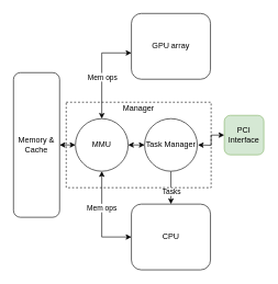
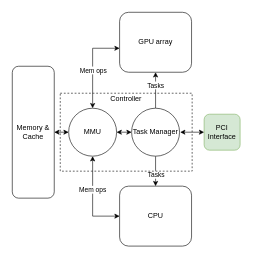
+ <mxCell id="6" style="edgeStyle=none;rounded=0;orthogonalLoop=1;jettySize=auto;html=1;exitX=0.5;exitY=0;exitDx=0;exitDy=0;entryX=0.5;entryY=1;entryDx=0;entryDy=0;" parent="1" source="9" target="2" edge="1"><mxGeometry relative="1" as="geometry" /></mxCell>
+ <mxCell id="7" value="Tasks" style="edgeLabel;html=1;align=center;verticalAlign=middle;resizable=0;points=[];" parent="6" vertex="1" connectable="0"><mxGeometry x="0.29" y="1" relative="1" as="geometry"><mxPoint as="offset" /></mxGeometry></mxCell>
- <mxCell id="18" value="Manager" style="text;html=1;strokeColor=none;fillColor=none;align=center;verticalAlign=middle;whiteSpace=wrap;rounded=0;dashed=1;" parent="1" vertex="1"><mxGeometry x="180" y="150" width="60" height="30" as="geometry" /></mxCell>
+ <mxCell id="18" value="Controller" style="text;html=1;strokeColor=none;fillColor=none;align=center;verticalAlign=middle;whiteSpace=wrap;rounded=0;dashed=1;" parent="1" vertex="1"><mxGeometry x="180" y="150" width="60" height="30" as="geometry" /></mxCell>
- <mxCell id="20" value="PCI&lt;br&gt;Interface" style="rounded=1;whiteSpace=wrap;html=1;fillColor=#d5e8d4;strokeColor=#82b366;" parent="1" vertex="1"><mxGeometry x="340" y="175" width="60" height="60" as="geometry" /></mxCell>
+ <mxCell id="20" value="PCI&lt;br&gt;Interface" style="rounded=1;whiteSpace=wrap;html=1;fillColor=#d5e8d4;strokeColor=#82b366;" parent="1" vertex="1"><mxGeometry x="340" y="190" width="60" height="60" as="geometry" /></mxCell>
